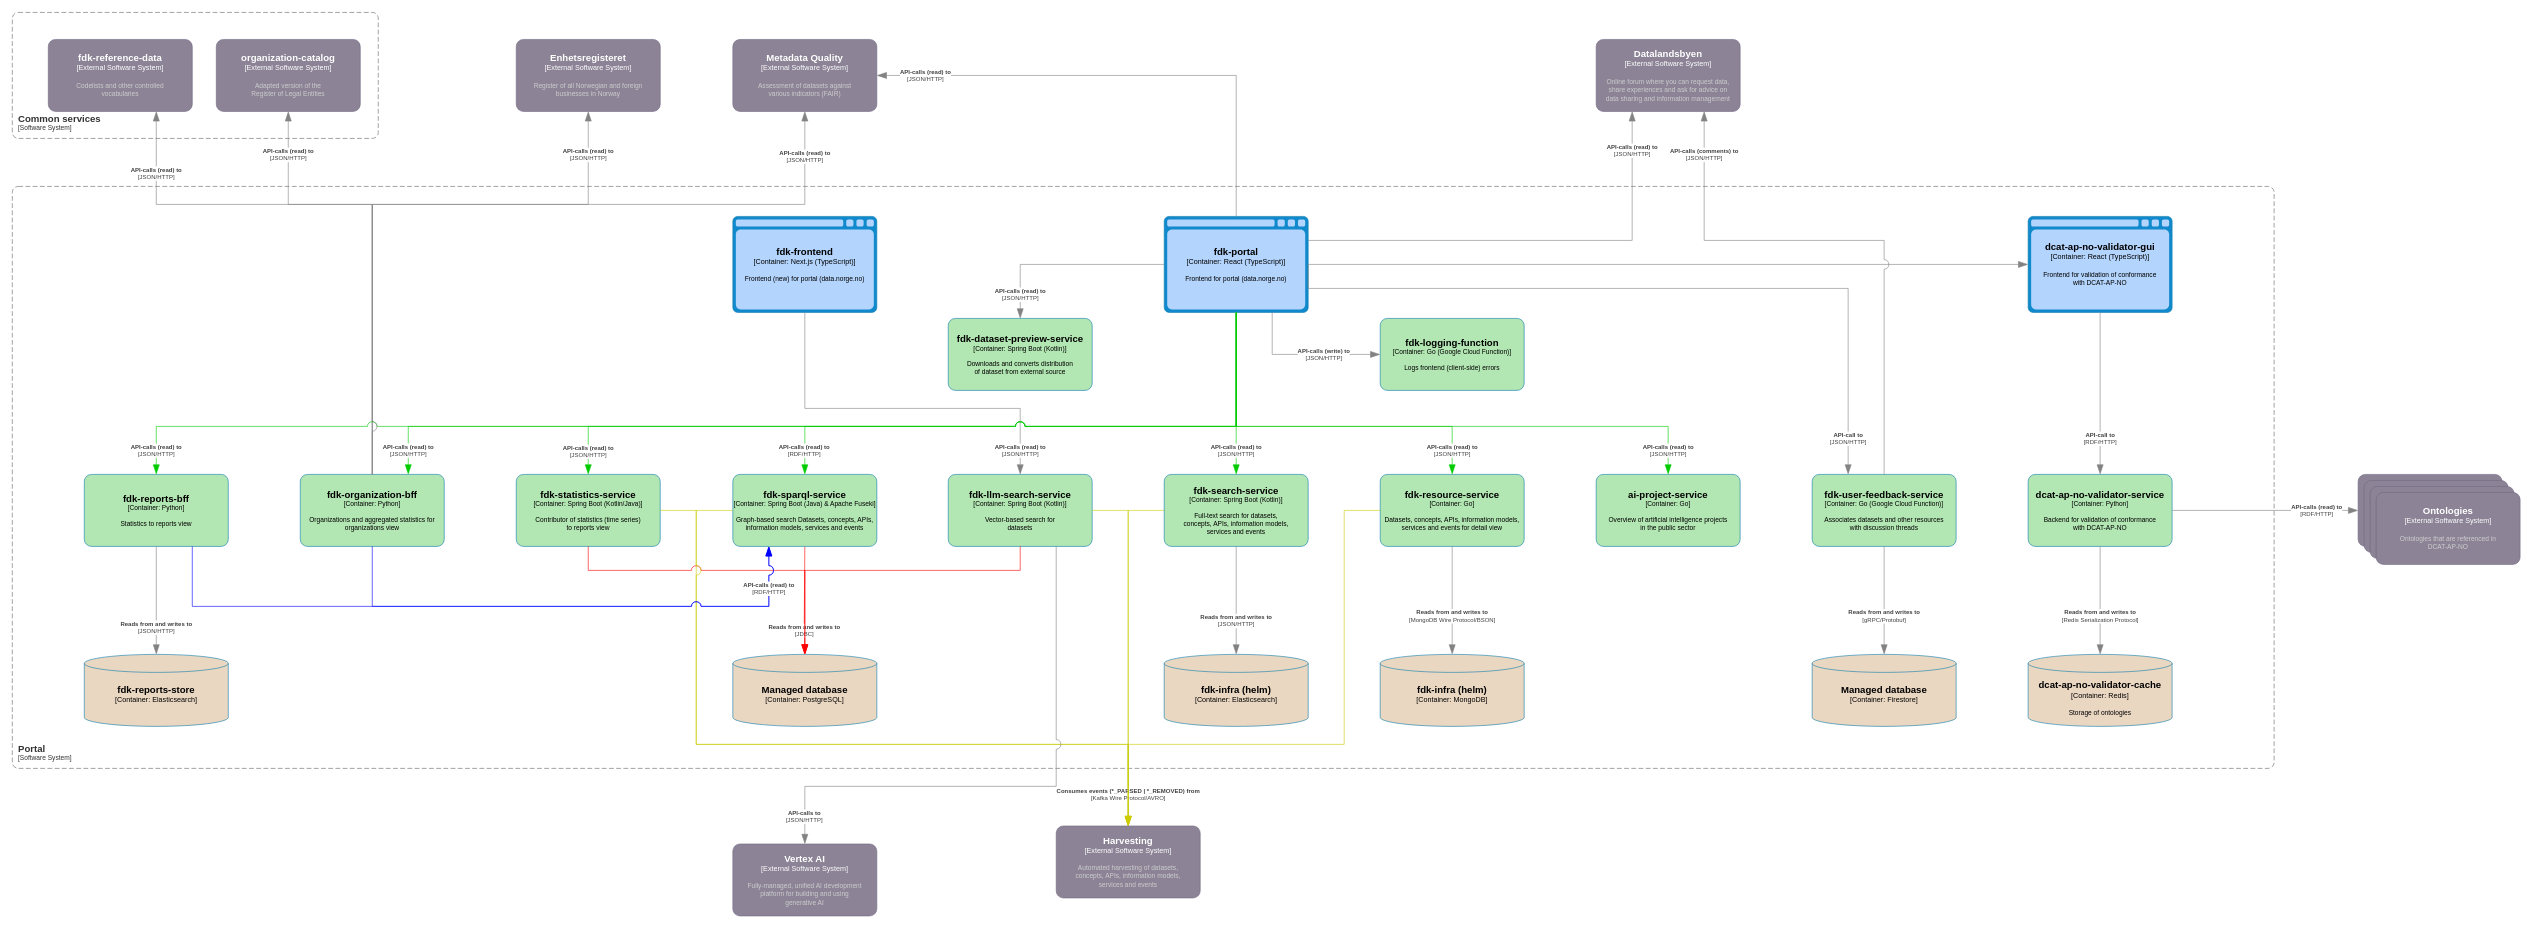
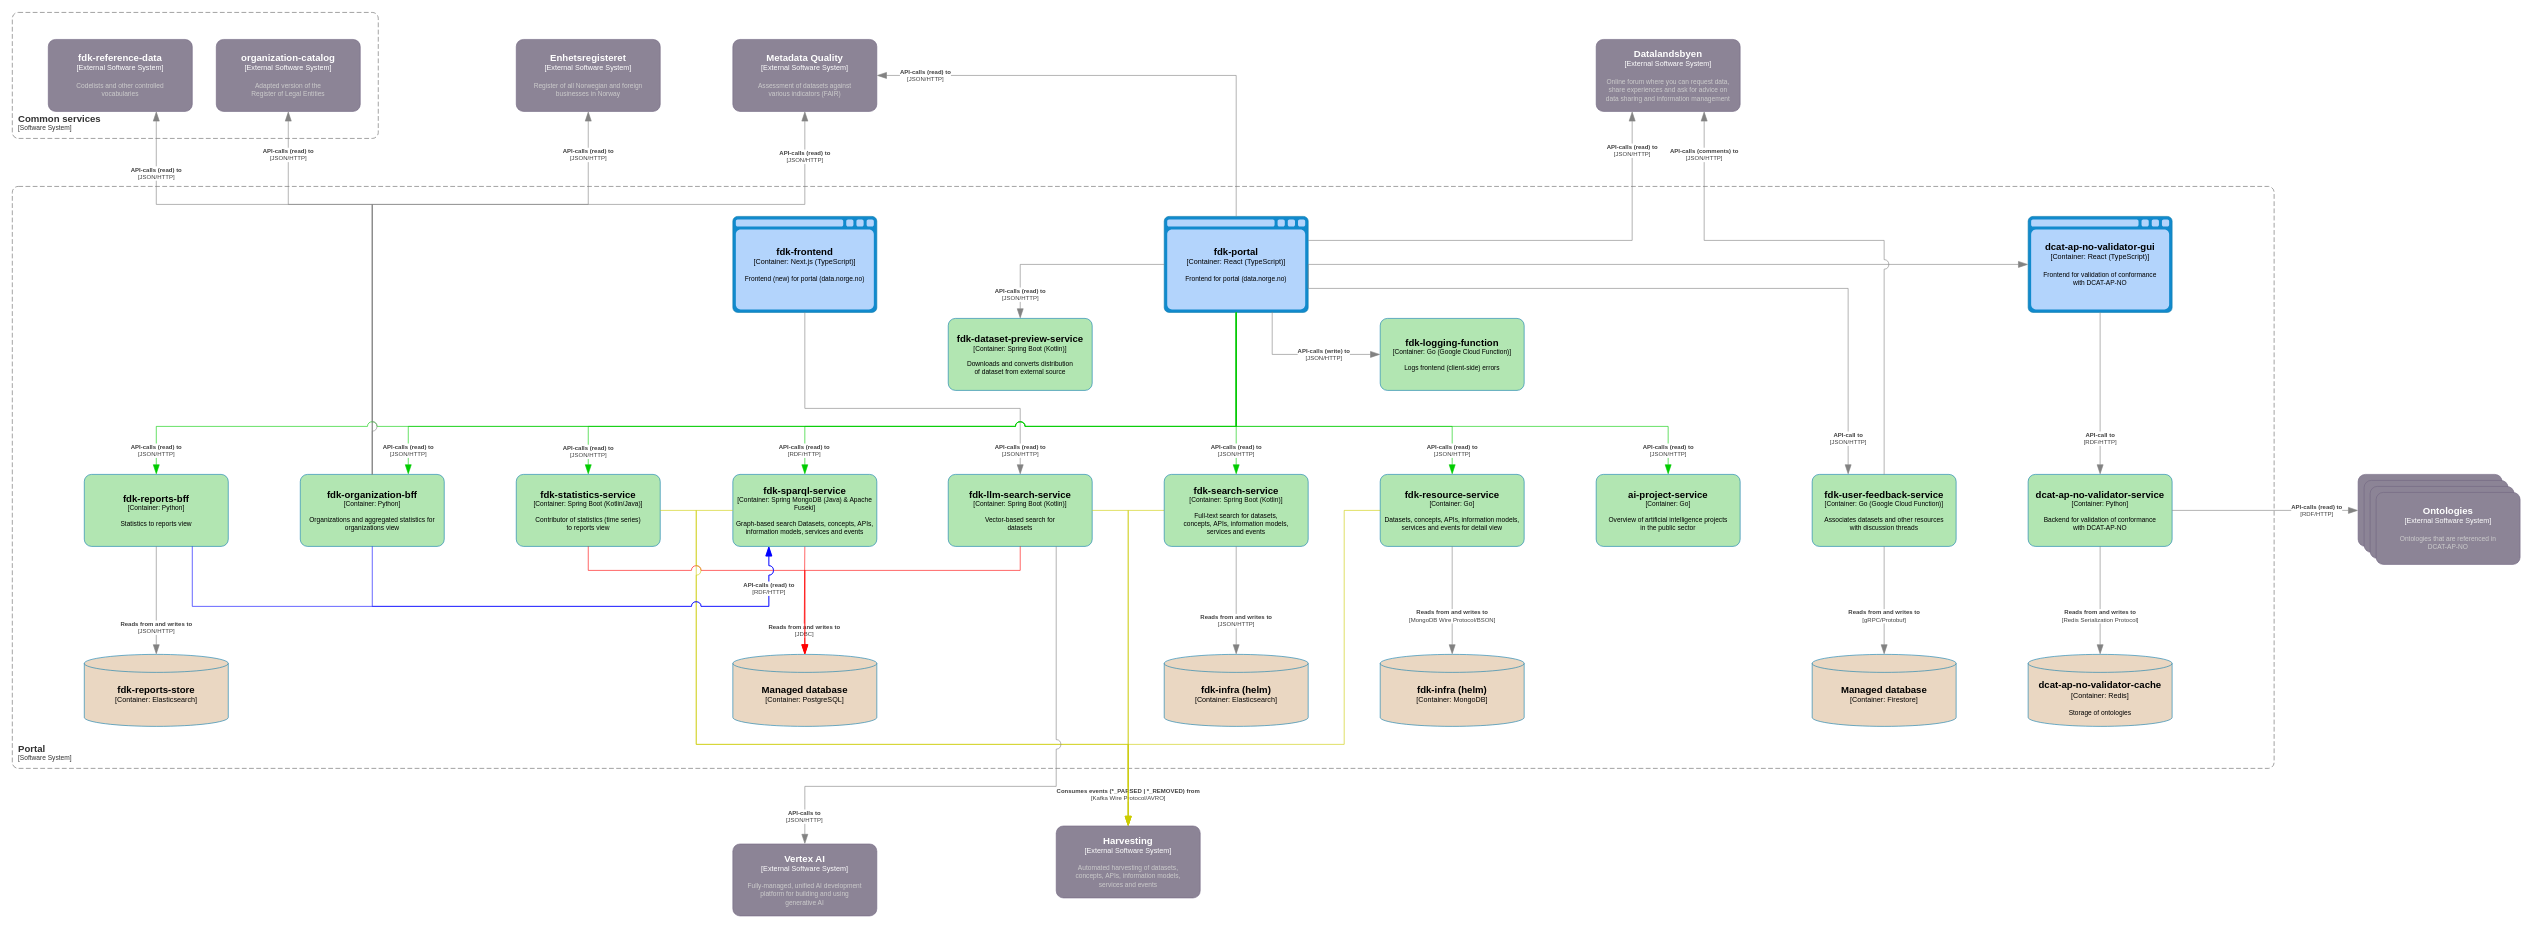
- <mxCell id="13" value="&lt;font style=&quot;font-size: 16px&quot;&gt;&lt;b&gt;fdk-sparql-service&lt;/b&gt;&lt;/font&gt;&lt;div&gt;[Container: Spring Boot (Java) &amp; Apache Fuseki]&lt;/div&gt;&lt;br&gt;&lt;div&gt;&lt;font style=&quot;font-size: 11px&quot;&gt;&lt;font&gt;Graph-based search Datasets, concepts, APIs, information models, services and events&lt;/font&gt;&lt;/font&gt;&lt;/div&gt;" style="rounded=1;whiteSpace=wrap;html=1;fontSize=11;labelBackgroundColor=none;fillColor=#B2E6B2;fontColor=#000000;align=center;arcSize=10;strokeColor=#0E7DAD;metaEdit=1;resizable=0;points=[[0.25,0,0],[0.5,0,0],[0.75,0,0],[1,0.25,0],[1,0.5,0],[1,0.75,0],[0.75,1,0],[0.5,1,0],[0.25,1,0],[0,0.75,0],[0,0.5,0],[0,0.25,0]];" parent="1" vertex="1"><mxGeometry x="1221" y="790" width="240" height="120" as="geometry" /></mxCell>
+ <mxCell id="13" value="&lt;font style=&quot;font-size: 16px&quot;&gt;&lt;b&gt;fdk-sparql-service&lt;/b&gt;&lt;/font&gt;&lt;div&gt;[Container: Spring MongoDB (Java) &amp; Apache Fuseki]&lt;/div&gt;&lt;br&gt;&lt;div&gt;&lt;font style=&quot;font-size: 11px&quot;&gt;&lt;font&gt;Graph-based search Datasets, concepts, APIs, information models, services and events&lt;/font&gt;&lt;/font&gt;&lt;/div&gt;" style="rounded=1;whiteSpace=wrap;html=1;fontSize=11;labelBackgroundColor=none;fillColor=#B2E6B2;fontColor=#000000;align=center;arcSize=10;strokeColor=#0E7DAD;metaEdit=1;resizable=0;points=[[0.25,0,0],[0.5,0,0],[0.75,0,0],[1,0.25,0],[1,0.5,0],[1,0.75,0],[0.75,1,0],[0.5,1,0],[0.25,1,0],[0,0.75,0],[0,0.5,0],[0,0.25,0]];" parent="1" vertex="1"><mxGeometry x="1221" y="790" width="240" height="120" as="geometry" /></mxCell>
